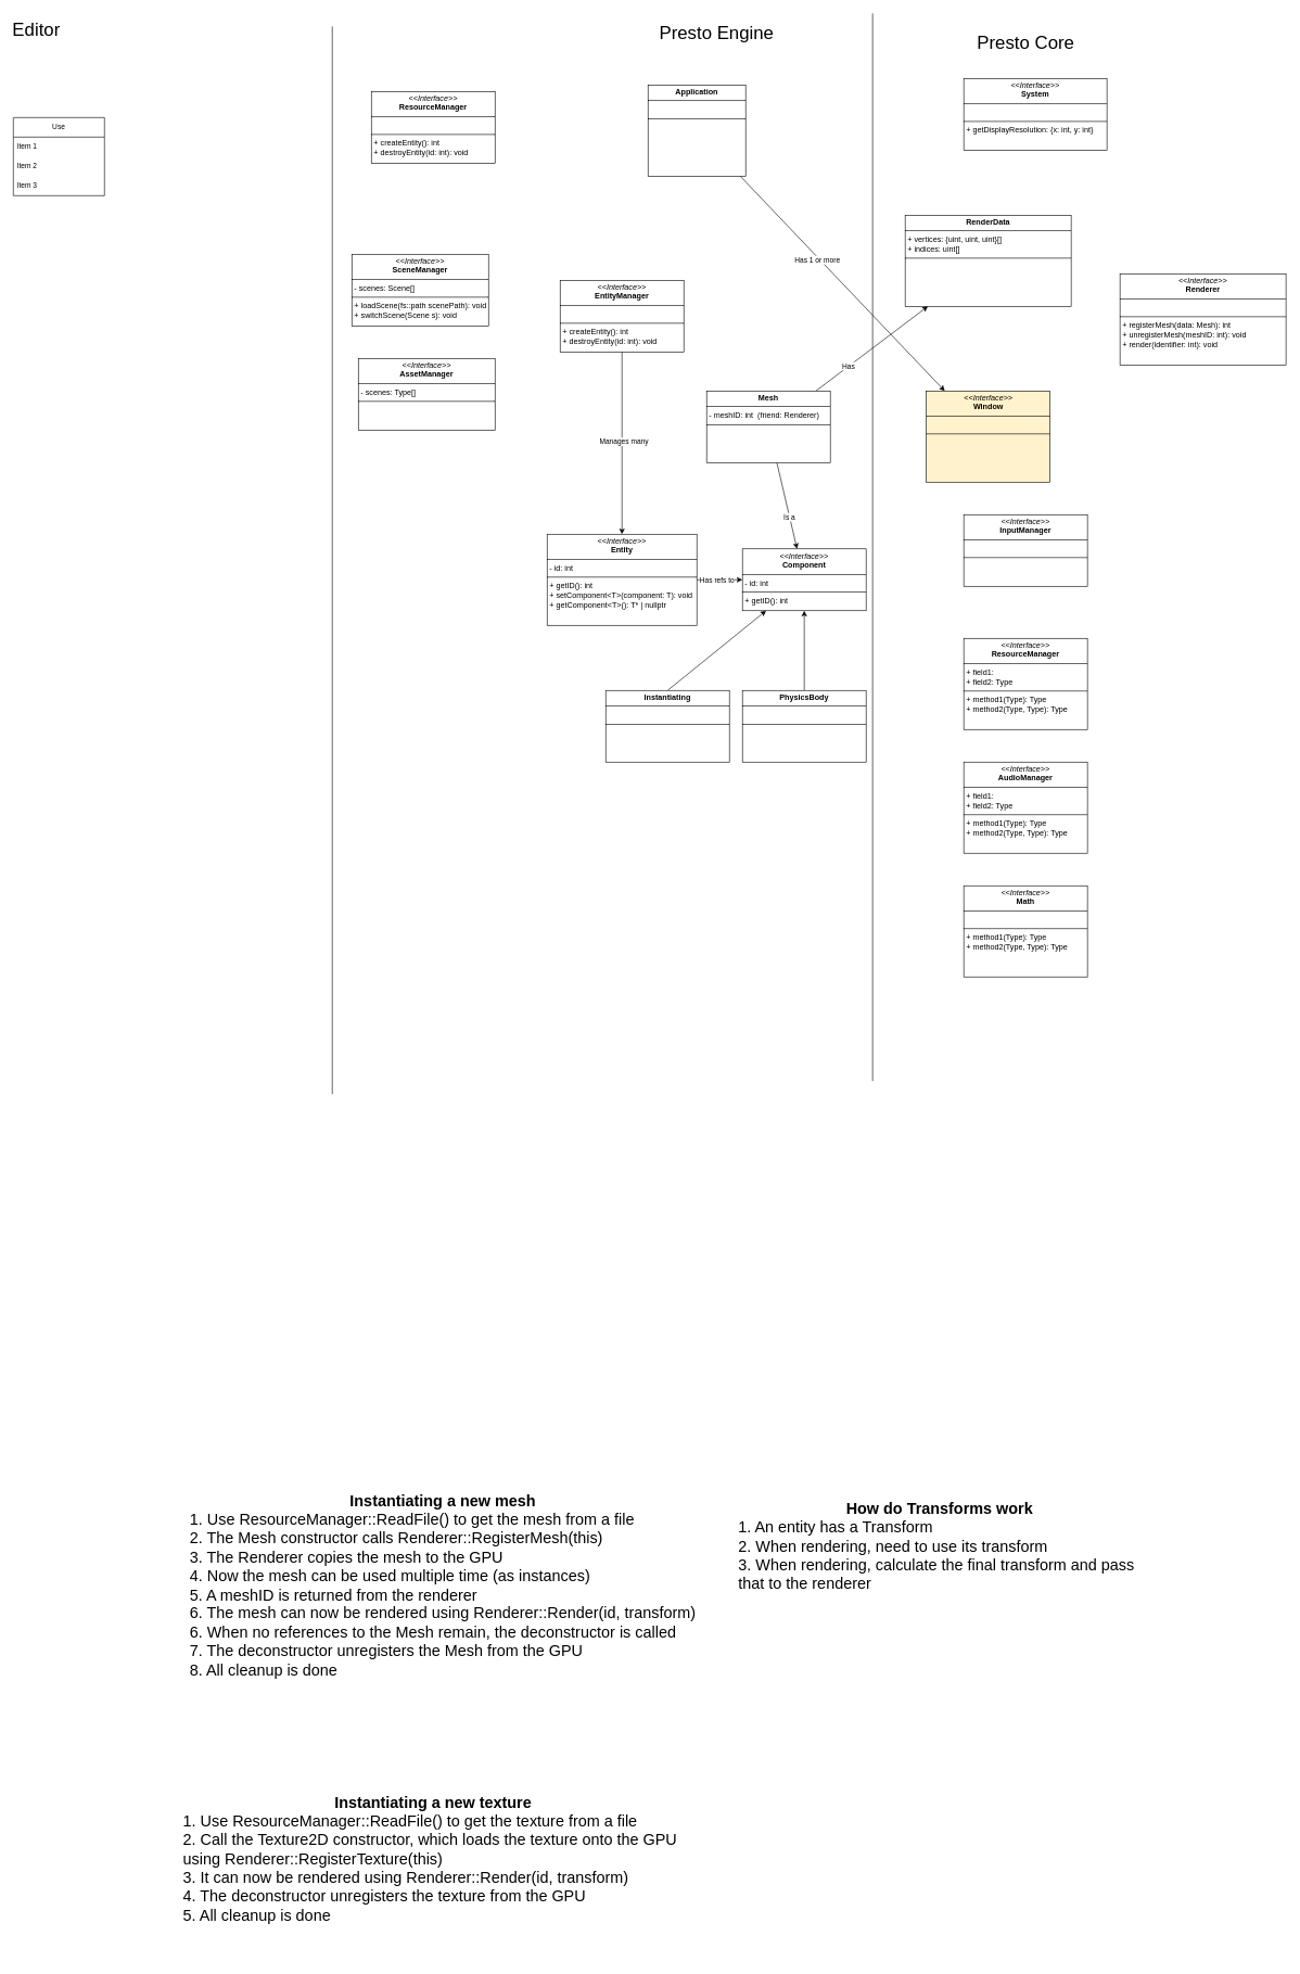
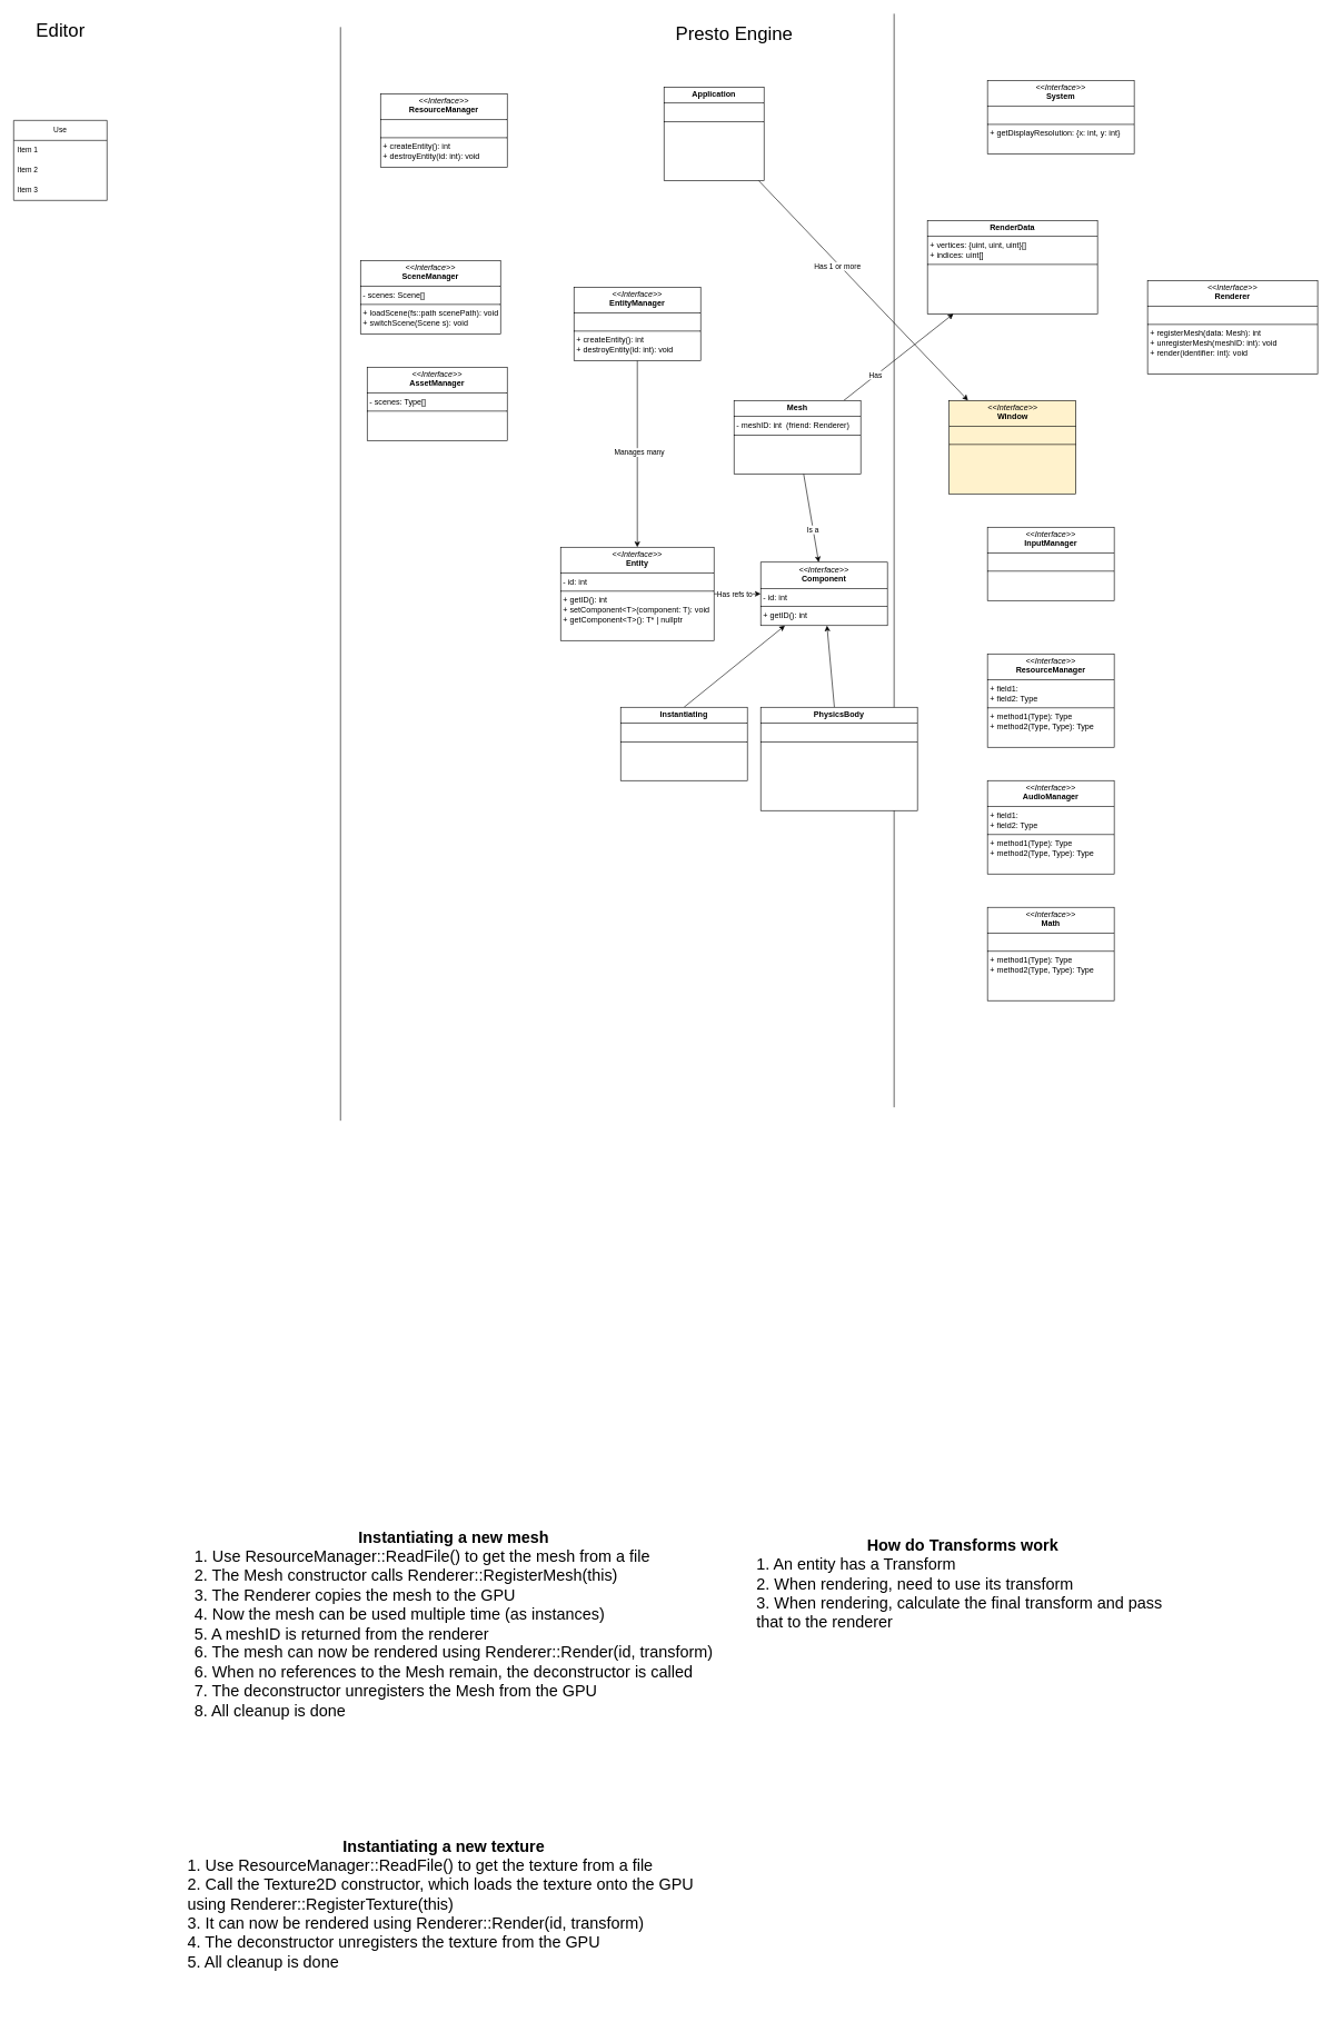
- <mxCell id="7" value="&lt;font style=&quot;font-size: 28px;&quot;&gt;Editor&lt;/font&gt;" style="text;html=1;align=center;verticalAlign=middle;resizable=0;points=[];autosize=1;strokeColor=none;fillColor=none;" parent="1" vertex="1"><mxGeometry x="5" y="20" width="100" height="50" as="geometry" /></mxCell>
+ <mxCell id="7" value="&lt;font style=&quot;font-size: 28px;&quot;&gt;Editor&lt;/font&gt;" style="text;html=1;align=center;verticalAlign=middle;resizable=0;points=[];autosize=1;strokeColor=none;fillColor=none;" parent="1" vertex="1"><mxGeometry x="40" y="20" width="100" height="50" as="geometry" /></mxCell>
- <mxCell id="5" value="&lt;font style=&quot;font-size: 28px;&quot;&gt;Presto Core&lt;/font&gt;" style="text;html=1;align=center;verticalAlign=middle;resizable=0;points=[];autosize=1;strokeColor=none;fillColor=none;" parent="1" vertex="1"><mxGeometry x="1490" y="40" width="170" height="50" as="geometry" /></mxCell>
- <mxCell id="37" value="&lt;p style=&quot;margin:0px;margin-top:4px;text-align:center;&quot;&gt;&lt;b&gt;Mesh&lt;/b&gt;&lt;/p&gt;&lt;hr size=&quot;1&quot; style=&quot;border-style:solid;&quot;&gt;&lt;p style=&quot;margin:0px;margin-left:4px;&quot;&gt;&lt;span style=&quot;background-color: initial;&quot;&gt;- meshID: int&amp;nbsp; (friend: Renderer)&lt;/span&gt;&lt;br&gt;&lt;/p&gt;&lt;hr size=&quot;1&quot; style=&quot;border-style:solid;&quot;&gt;&lt;p style=&quot;margin:0px;margin-left:4px;&quot;&gt;&lt;br&gt;&lt;/p&gt;" style="verticalAlign=top;align=left;overflow=fill;html=1;whiteSpace=wrap;" parent="1" vertex="1"><mxGeometry x="1085" y="600" width="190" height="110" as="geometry" /></mxCell>
+ <mxCell id="37" value="&lt;p style=&quot;margin:0px;margin-top:4px;text-align:center;&quot;&gt;&lt;b&gt;Mesh&lt;/b&gt;&lt;/p&gt;&lt;hr size=&quot;1&quot; style=&quot;border-style:solid;&quot;&gt;&lt;p style=&quot;margin:0px;margin-left:4px;&quot;&gt;&lt;span style=&quot;background-color: initial;&quot;&gt;- meshID: int&amp;nbsp; (friend: Renderer)&lt;/span&gt;&lt;br&gt;&lt;/p&gt;&lt;hr size=&quot;1&quot; style=&quot;border-style:solid;&quot;&gt;&lt;p style=&quot;margin:0px;margin-left:4px;&quot;&gt;&lt;br&gt;&lt;/p&gt;" style="verticalAlign=top;align=left;overflow=fill;html=1;whiteSpace=wrap;" parent="1" vertex="1"><mxGeometry x="1100" y="600" width="190" height="110" as="geometry" /></mxCell>
- <mxCell id="31" value="&lt;p style=&quot;margin:0px;margin-top:4px;text-align:center;&quot;&gt;&lt;b&gt;PhysicsBody&lt;/b&gt;&lt;/p&gt;&lt;hr size=&quot;1&quot; style=&quot;border-style:solid;&quot;&gt;&lt;p style=&quot;margin:0px;margin-left:4px;&quot;&gt;&lt;br&gt;&lt;/p&gt;&lt;hr size=&quot;1&quot; style=&quot;border-style:solid;&quot;&gt;&lt;p style=&quot;margin:0px;margin-left:4px;&quot;&gt;&lt;br&gt;&lt;/p&gt;" style="verticalAlign=top;align=left;overflow=fill;html=1;whiteSpace=wrap;" parent="1" vertex="1"><mxGeometry x="1140" y="1060" width="190" height="110" as="geometry" /></mxCell>
+ <mxCell id="31" value="&lt;p style=&quot;margin:0px;margin-top:4px;text-align:center;&quot;&gt;&lt;b&gt;PhysicsBody&lt;/b&gt;&lt;/p&gt;&lt;hr size=&quot;1&quot; style=&quot;border-style:solid;&quot;&gt;&lt;p style=&quot;margin:0px;margin-left:4px;&quot;&gt;&lt;br&gt;&lt;/p&gt;&lt;hr size=&quot;1&quot; style=&quot;border-style:solid;&quot;&gt;&lt;p style=&quot;margin:0px;margin-left:4px;&quot;&gt;&lt;br&gt;&lt;/p&gt;" style="verticalAlign=top;align=left;overflow=fill;html=1;whiteSpace=wrap;" parent="1" vertex="1"><mxGeometry x="1140" y="1060" width="235" height="155" as="geometry" /></mxCell>
